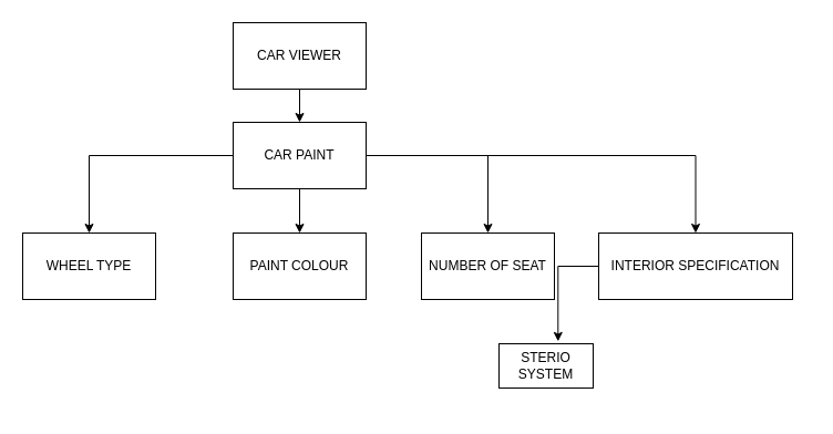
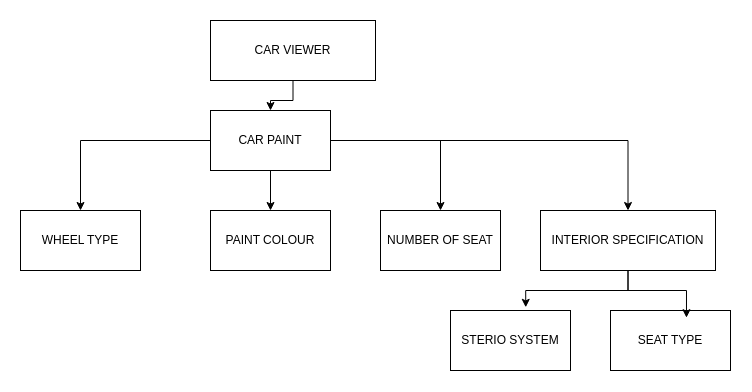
- <mxCell id="3" value="CAR VIEWER" style="rounded=0;whiteSpace=wrap;html=1;" vertex="1" parent="1"><mxGeometry x="210" y="20" width="120" height="60" as="geometry" /></mxCell>
+ <mxCell id="3" value="CAR VIEWER" style="rounded=0;whiteSpace=wrap;html=1;" vertex="1" parent="1"><mxGeometry x="210" y="20" width="165" height="60" as="geometry" /></mxCell>
+ <mxCell id="15" style="edgeStyle=orthogonalEdgeStyle;rounded=0;orthogonalLoop=1;jettySize=auto;html=1;entryX=0.633;entryY=0.12;entryDx=0;entryDy=0;entryPerimeter=0;" edge="1" parent="1" source="12" target="14"><mxGeometry relative="1" as="geometry" /></mxCell>
- <mxCell id="13" value="STERIO SYSTEM" style="rounded=0;whiteSpace=wrap;html=1;" vertex="1" parent="1"><mxGeometry x="450" y="310" width="85" height="40" as="geometry" /></mxCell>
+ <mxCell id="13" value="STERIO SYSTEM" style="rounded=0;whiteSpace=wrap;html=1;" vertex="1" parent="1"><mxGeometry x="450" y="310" width="120" height="60" as="geometry" /></mxCell>
+ <mxCell id="14" value="SEAT TYPE" style="rounded=0;whiteSpace=wrap;html=1;" vertex="1" parent="1"><mxGeometry x="610" y="310" width="120" height="60" as="geometry" /></mxCell>
